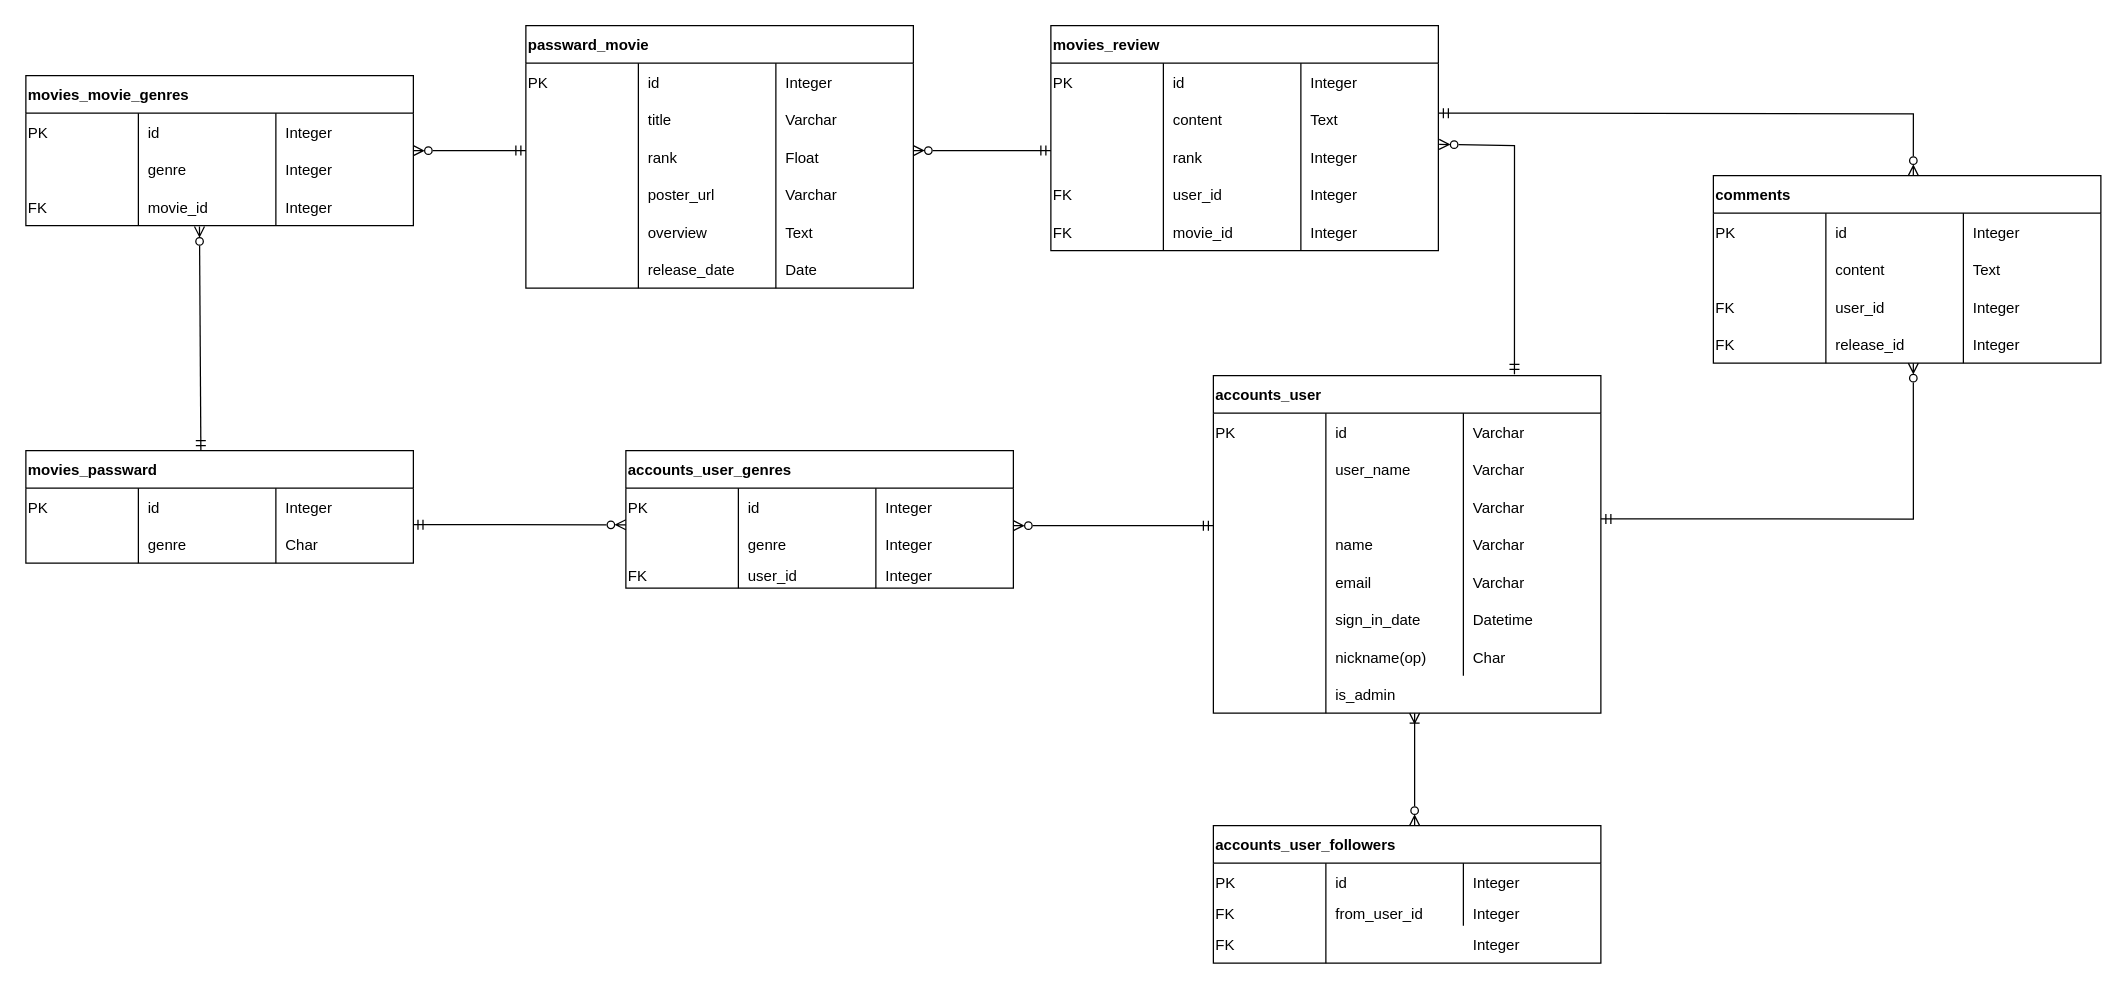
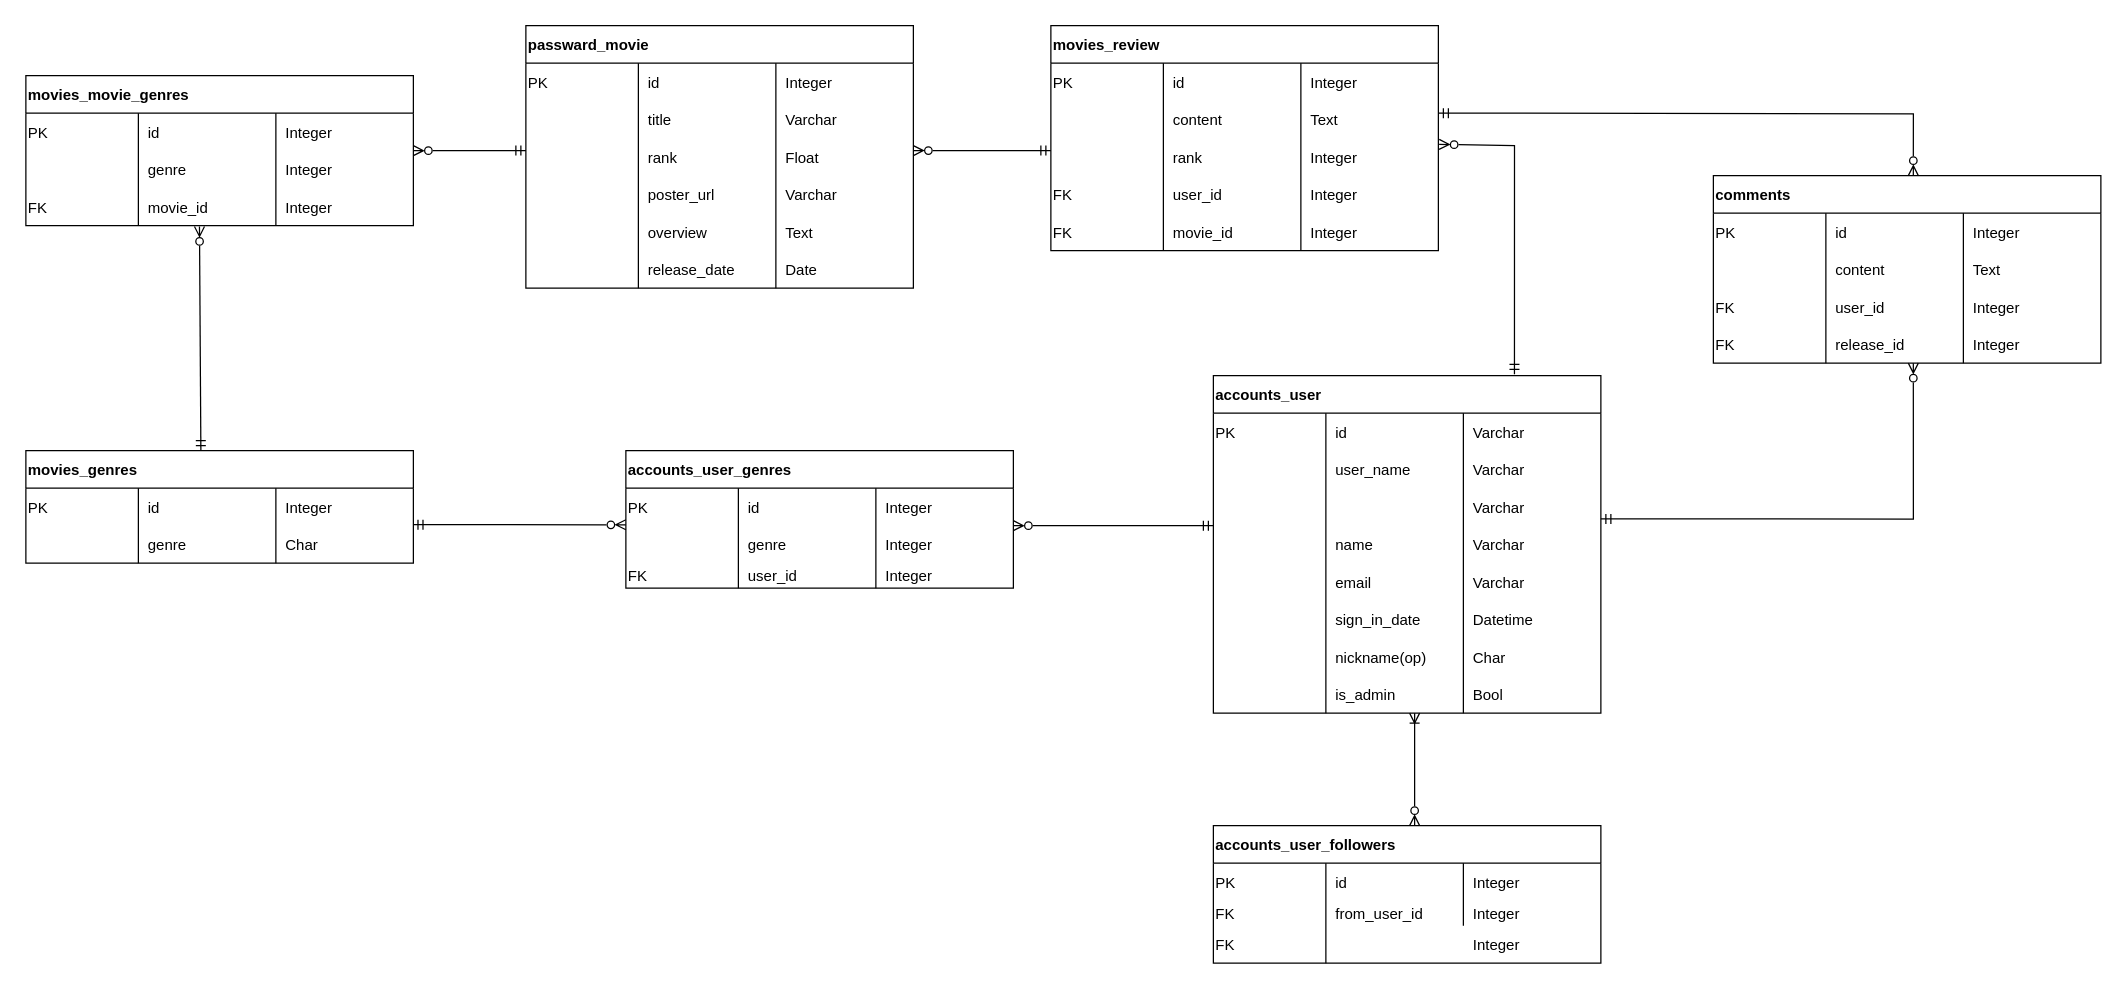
- <mxCell id="135" value="movies_passward" style="shape=table;startSize=30;container=1;collapsible=1;childLayout=tableLayout;fixedRows=1;rowLines=0;fontStyle=1;align=left;resizeLast=1;flipH=1;" vertex="1" parent="1"><mxGeometry x="20" y="360" width="310" height="90" as="geometry" /></mxCell>
+ <mxCell id="135" value="movies_genres" style="shape=table;startSize=30;container=1;collapsible=1;childLayout=tableLayout;fixedRows=1;rowLines=0;fontStyle=1;align=left;resizeLast=1;flipH=1;" vertex="1" parent="1"><mxGeometry x="20" y="360" width="310" height="90" as="geometry" /></mxCell>
+ <mxCell id="33" value="Bool" style="shape=partialRectangle;connectable=0;fillColor=none;top=0;left=0;bottom=0;right=0;align=left;spacingLeft=6;overflow=hidden;" vertex="1" parent="30"><mxGeometry x="200" width="110" height="30" as="geometry"><mxRectangle width="110" height="30" as="alternateBounds" /></mxGeometry></mxCell>
